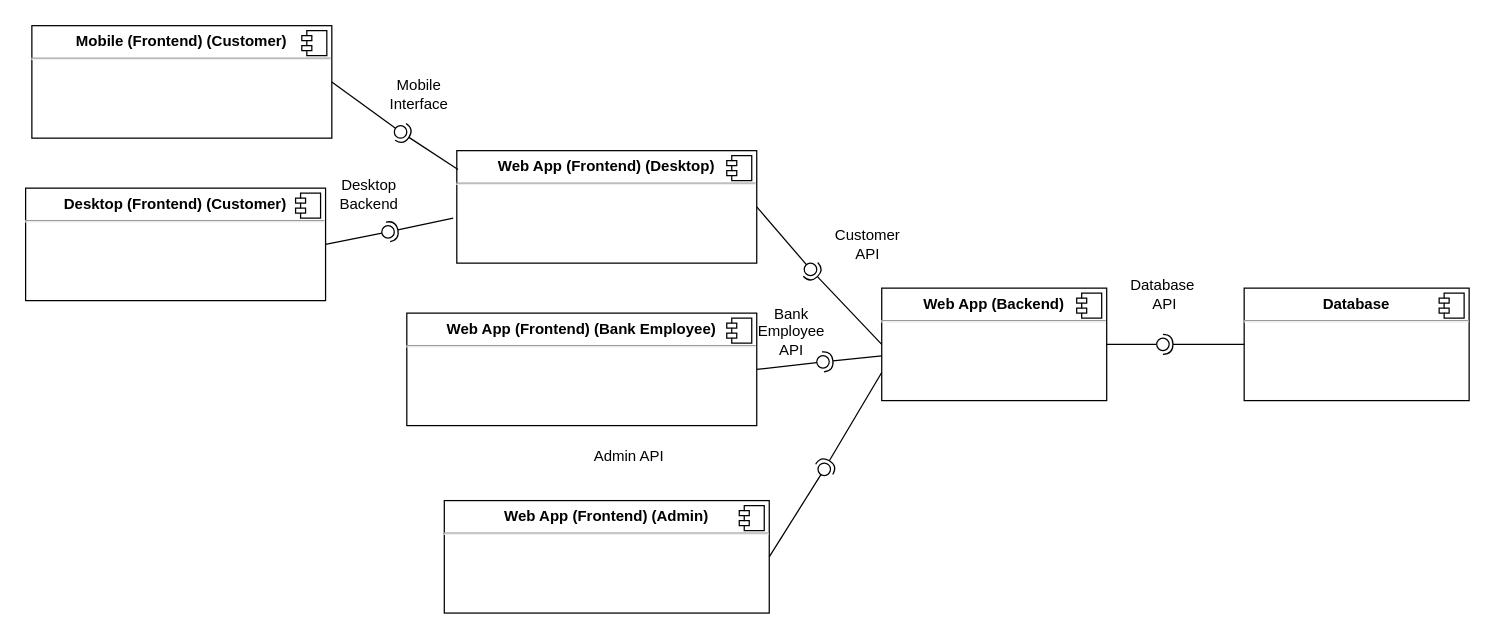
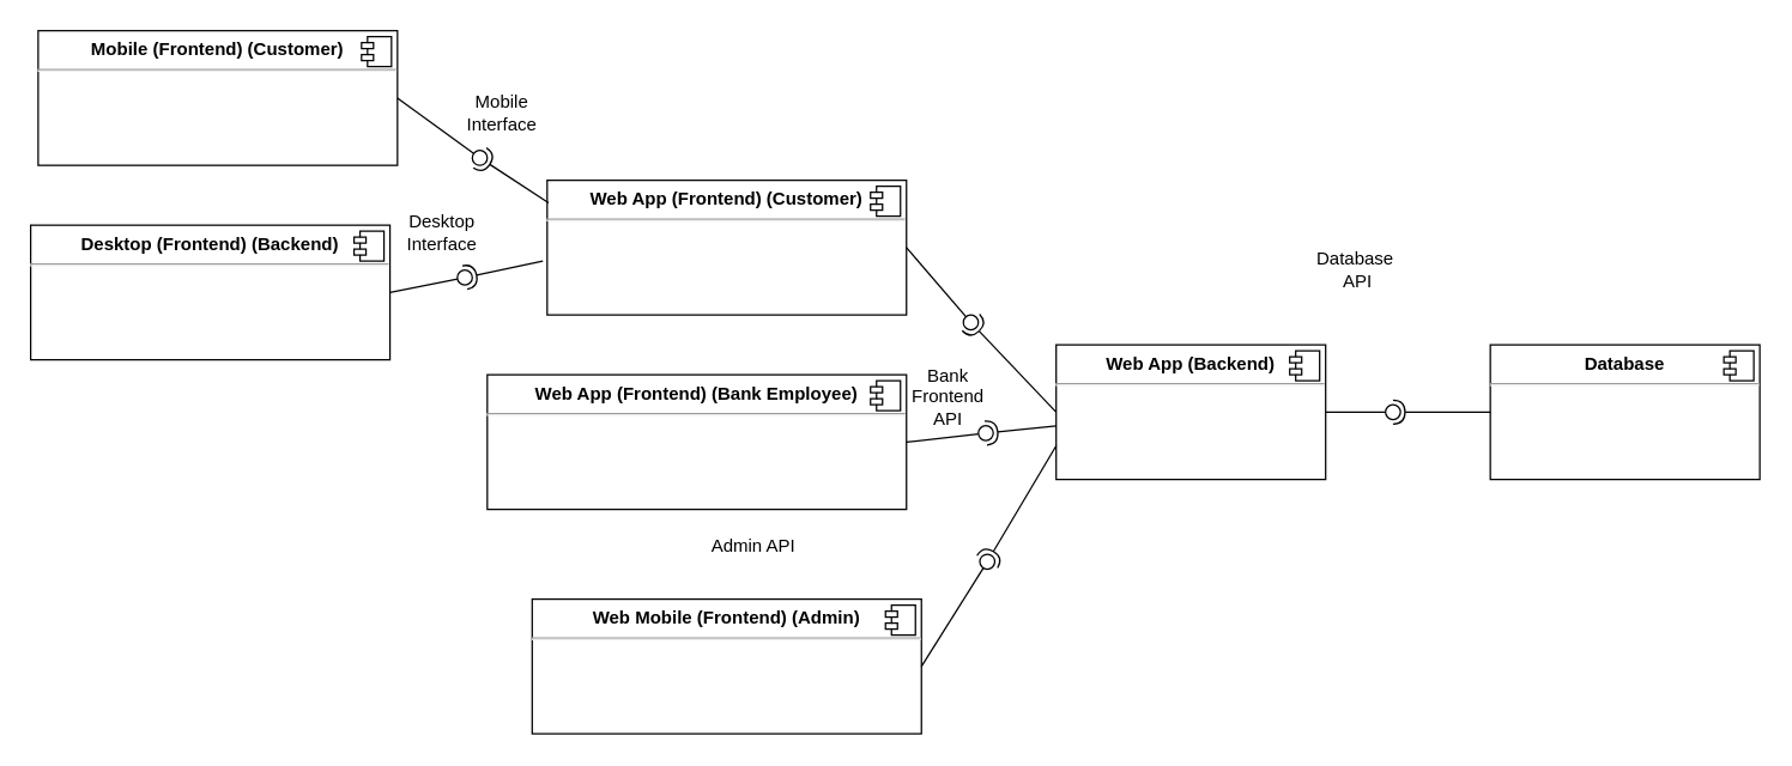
- <mxCell id="4" value="&lt;p style=&quot;margin:0px;margin-top:6px;text-align:center;&quot;&gt;&lt;b&gt;Web App (Frontend) (Desktop)&lt;/b&gt;&lt;br&gt;&lt;/p&gt;&lt;hr&gt;&lt;p style=&quot;margin:0px;margin-left:8px;&quot;&gt;&lt;br&gt;&lt;/p&gt;" style="align=left;overflow=fill;html=1;dropTarget=0;whiteSpace=wrap;" parent="1" vertex="1"><mxGeometry x="365" y="120" width="240" height="90" as="geometry" /></mxCell>
+ <mxCell id="4" value="&lt;p style=&quot;margin:0px;margin-top:6px;text-align:center;&quot;&gt;&lt;b&gt;Web App (Frontend) (Customer)&lt;/b&gt;&lt;br&gt;&lt;/p&gt;&lt;hr&gt;&lt;p style=&quot;margin:0px;margin-left:8px;&quot;&gt;&lt;br&gt;&lt;/p&gt;" style="align=left;overflow=fill;html=1;dropTarget=0;whiteSpace=wrap;" parent="1" vertex="1"><mxGeometry x="365" y="120" width="240" height="90" as="geometry" /></mxCell>
- <mxCell id="26" value="&lt;p style=&quot;margin:0px;margin-top:6px;text-align:center;&quot;&gt;&lt;b&gt;Desktop (Frontend) (Customer)&lt;/b&gt;&lt;br&gt;&lt;/p&gt;&lt;hr&gt;&lt;p style=&quot;margin:0px;margin-left:8px;&quot;&gt;&lt;br&gt;&lt;/p&gt;" style="align=left;overflow=fill;html=1;dropTarget=0;whiteSpace=wrap;" vertex="1" parent="1"><mxGeometry x="20" y="150" width="240" height="90" as="geometry" /></mxCell>
+ <mxCell id="26" value="&lt;p style=&quot;margin:0px;margin-top:6px;text-align:center;&quot;&gt;&lt;b&gt;Desktop (Frontend) (Backend)&lt;/b&gt;&lt;br&gt;&lt;/p&gt;&lt;hr&gt;&lt;p style=&quot;margin:0px;margin-left:8px;&quot;&gt;&lt;br&gt;&lt;/p&gt;" style="align=left;overflow=fill;html=1;dropTarget=0;whiteSpace=wrap;" vertex="1" parent="1"><mxGeometry x="20" y="150" width="240" height="90" as="geometry" /></mxCell>
- <mxCell id="35" value="Desktop Backend" style="text;html=1;strokeColor=none;fillColor=none;align=center;verticalAlign=middle;whiteSpace=wrap;rounded=0;" vertex="1" parent="1"><mxGeometry x="265" y="140" width="60" height="30" as="geometry" /></mxCell>
+ <mxCell id="35" value="Desktop Interface" style="text;html=1;strokeColor=none;fillColor=none;align=center;verticalAlign=middle;whiteSpace=wrap;rounded=0;" vertex="1" parent="1"><mxGeometry x="265" y="140" width="60" height="30" as="geometry" /></mxCell>
- <mxCell id="36" value="Customer API" style="text;html=1;strokeColor=none;fillColor=none;align=center;verticalAlign=middle;whiteSpace=wrap;rounded=0;" vertex="1" parent="1"><mxGeometry x="664" y="180" width="60" height="30" as="geometry" /></mxCell>
- <mxCell id="39" value="&lt;div&gt;Database&lt;/div&gt;&lt;div&gt;&amp;nbsp;API&lt;/div&gt;" style="text;html=1;strokeColor=none;fillColor=none;align=center;verticalAlign=middle;whiteSpace=wrap;rounded=0;" vertex="1" parent="1"><mxGeometry x="900" y="220" width="60" height="30" as="geometry" /></mxCell>
+ <mxCell id="39" value="&lt;div&gt;Database&lt;/div&gt;&lt;div&gt;&amp;nbsp;API&lt;/div&gt;" style="text;html=1;strokeColor=none;fillColor=none;align=center;verticalAlign=middle;whiteSpace=wrap;rounded=0;" vertex="1" parent="1"><mxGeometry x="875" y="165" width="60" height="30" as="geometry" /></mxCell>
- <mxCell id="37" value="Bank Employee API" style="text;html=1;strokeColor=none;fillColor=none;align=center;verticalAlign=middle;whiteSpace=wrap;rounded=0;" vertex="1" parent="1"><mxGeometry x="603" y="250" width="60" height="30" as="geometry" /></mxCell>
+ <mxCell id="37" value="Bank Frontend API" style="text;html=1;strokeColor=none;fillColor=none;align=center;verticalAlign=middle;whiteSpace=wrap;rounded=0;" vertex="1" parent="1"><mxGeometry x="603" y="250" width="60" height="30" as="geometry" /></mxCell>
- <mxCell id="16" value="&lt;p style=&quot;margin:0px;margin-top:6px;text-align:center;&quot;&gt;&lt;b&gt;Web App (Frontend) (Admin)&lt;/b&gt;&lt;/p&gt;&lt;p style=&quot;margin:0px;margin-top:6px;text-align:center;&quot;&gt;&lt;/p&gt;&lt;hr&gt;" style="align=left;overflow=fill;html=1;dropTarget=0;whiteSpace=wrap;" parent="1" vertex="1"><mxGeometry x="355" y="400" width="260" height="90" as="geometry" /></mxCell>
+ <mxCell id="16" value="&lt;p style=&quot;margin:0px;margin-top:6px;text-align:center;&quot;&gt;&lt;b&gt;Web Mobile (Frontend) (Admin)&lt;/b&gt;&lt;/p&gt;&lt;p style=&quot;margin:0px;margin-top:6px;text-align:center;&quot;&gt;&lt;/p&gt;&lt;hr&gt;" style="align=left;overflow=fill;html=1;dropTarget=0;whiteSpace=wrap;" parent="1" vertex="1"><mxGeometry x="355" y="400" width="260" height="90" as="geometry" /></mxCell>
